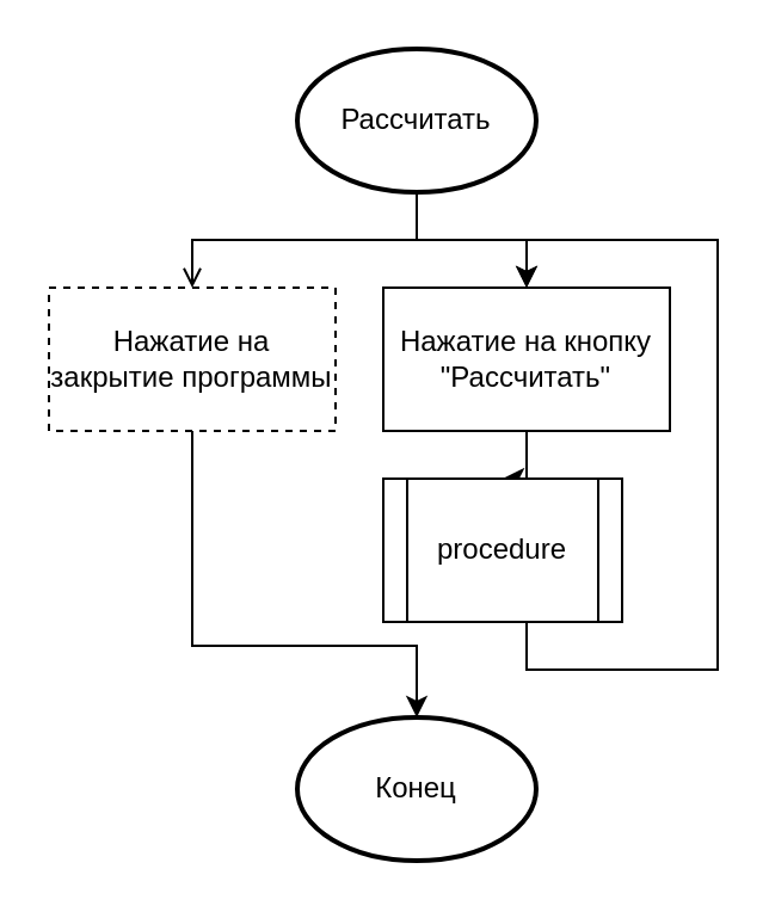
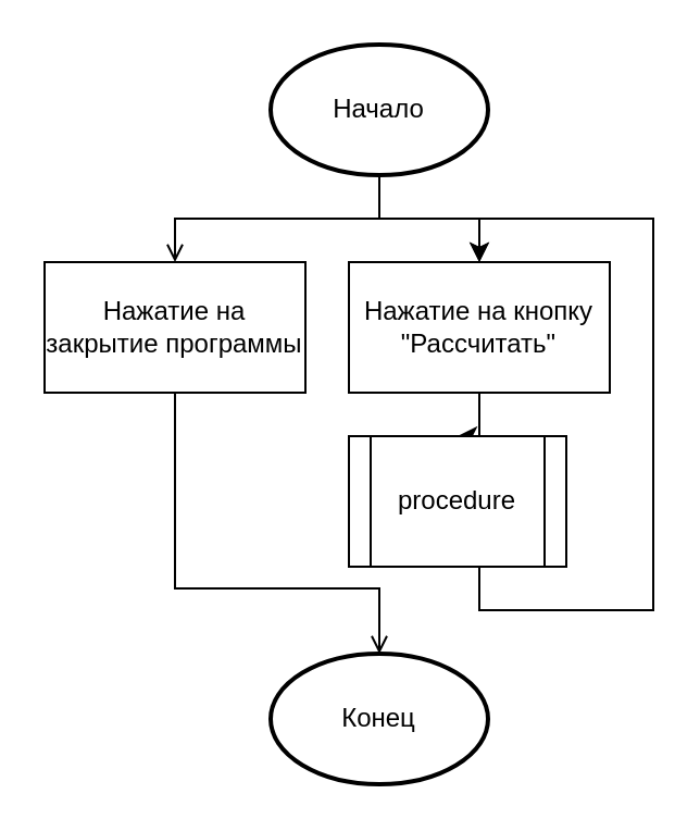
- <mxCell id="4" value="Рассчитать" style="strokeWidth=2;html=1;shape=mxgraph.flowchart.start_1;whiteSpace=wrap;" vertex="1" parent="1"><mxGeometry x="124" y="20" width="100" height="60" as="geometry" /></mxCell>
+ <mxCell id="4" value="Начало" style="strokeWidth=2;html=1;shape=mxgraph.flowchart.start_1;whiteSpace=wrap;" vertex="1" parent="1"><mxGeometry x="124" y="20" width="100" height="60" as="geometry" /></mxCell>
- <mxCell id="10" value="Нажатие на закрытие программы" style="rounded=0;whiteSpace=wrap;html=1;dashed=1;" vertex="1" parent="1"><mxGeometry x="20" y="120" width="120" height="60" as="geometry" /></mxCell>
+ <mxCell id="10" value="Нажатие на закрытие программы" style="rounded=0;whiteSpace=wrap;html=1;" vertex="1" parent="1"><mxGeometry x="20" y="120" width="120" height="60" as="geometry" /></mxCell>
- <mxCell id="9" style="edgeStyle=orthogonalEdgeStyle;rounded=0;orthogonalLoop=1;jettySize=auto;html=1;" edge="1" parent="1" source="10" target="11"><mxGeometry relative="1" as="geometry"><Array as="points"><mxPoint x="80" y="270" /><mxPoint x="174" y="270" /></Array></mxGeometry></mxCell>
+ <mxCell id="9" style="edgeStyle=orthogonalEdgeStyle;rounded=0;orthogonalLoop=1;jettySize=auto;html=1;endArrow=open;" edge="1" parent="1" source="10" target="11"><mxGeometry relative="1" as="geometry"><Array as="points"><mxPoint x="80" y="270" /><mxPoint x="174" y="270" /></Array></mxGeometry></mxCell>
